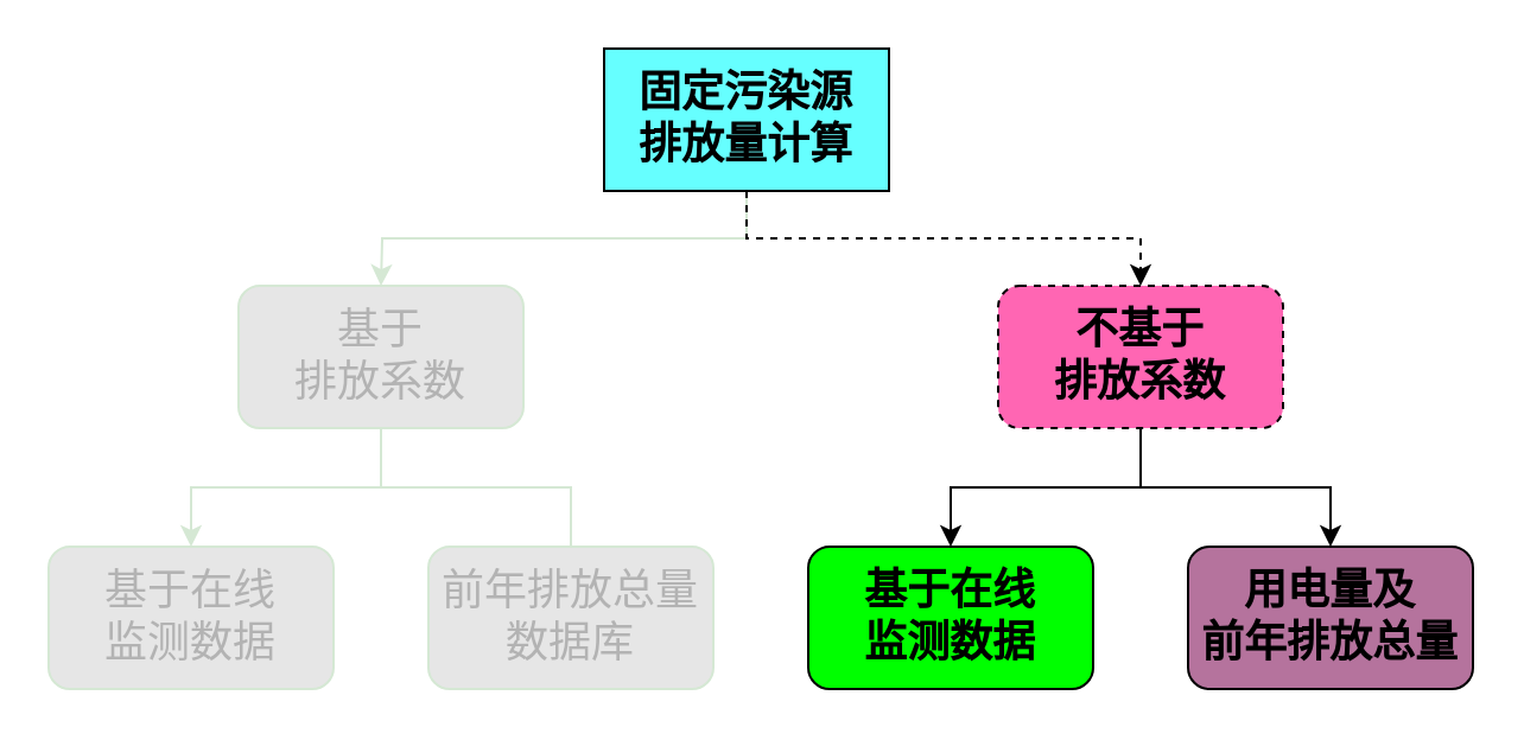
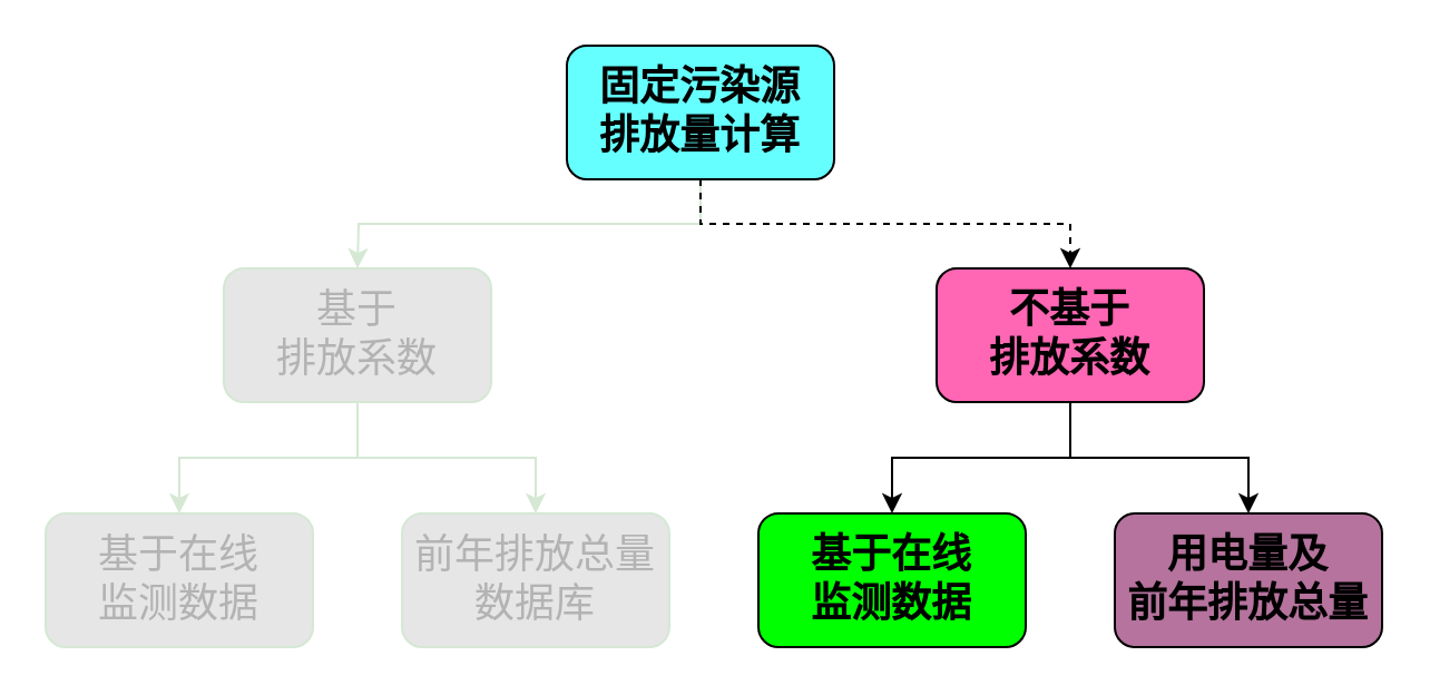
- <mxCell id="4" value="&lt;font style=&quot;font-size: 18px&quot;&gt;&lt;b&gt;固定污染源&lt;br&gt;排放量计算&lt;/b&gt;&lt;/font&gt;" style="whiteSpace=wrap;html=1;fillColor=#66FFFF;rounded=0;" vertex="1" parent="1"><mxGeometry x="254" y="20" width="120" height="60" as="geometry" /></mxCell>
+ <mxCell id="4" value="&lt;font style=&quot;font-size: 18px&quot;&gt;&lt;b&gt;固定污染源&lt;br&gt;排放量计算&lt;/b&gt;&lt;/font&gt;" style="rounded=1;whiteSpace=wrap;html=1;fillColor=#66FFFF;" vertex="1" parent="1"><mxGeometry x="254" y="20" width="120" height="60" as="geometry" /></mxCell>
- <mxCell id="7" value="&lt;font style=&quot;font-size: 18px&quot;&gt;&lt;b&gt;不基于&lt;br&gt;排放系数&lt;/b&gt;&lt;/font&gt;" style="rounded=1;whiteSpace=wrap;html=1;fillColor=#FF66B3;dashed=1;" vertex="1" parent="1"><mxGeometry x="420" y="120" width="120" height="60" as="geometry" /></mxCell>
+ <mxCell id="7" value="&lt;font style=&quot;font-size: 18px&quot;&gt;&lt;b&gt;不基于&lt;br&gt;排放系数&lt;/b&gt;&lt;/font&gt;" style="rounded=1;whiteSpace=wrap;html=1;fillColor=#FF66B3;" vertex="1" parent="1"><mxGeometry x="420" y="120" width="120" height="60" as="geometry" /></mxCell>
- <mxCell id="10" style="edgeStyle=orthogonalEdgeStyle;rounded=0;orthogonalLoop=1;jettySize=auto;html=1;exitX=0.5;exitY=1;exitDx=0;exitDy=0;entryX=0.5;entryY=0;entryDx=0;entryDy=0;strokeColor=#D5E8D4;fillColor=#E6E6E6;endArrow=none;" edge="1" parent="1" source="12" target="13"><mxGeometry relative="1" as="geometry" /></mxCell>
+ <mxCell id="10" style="edgeStyle=orthogonalEdgeStyle;rounded=0;orthogonalLoop=1;jettySize=auto;html=1;exitX=0.5;exitY=1;exitDx=0;exitDy=0;entryX=0.5;entryY=0;entryDx=0;entryDy=0;strokeColor=#D5E8D4;fillColor=#E6E6E6;" edge="1" parent="1" source="12" target="13"><mxGeometry relative="1" as="geometry" /></mxCell>
